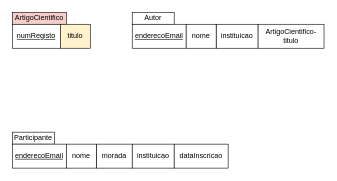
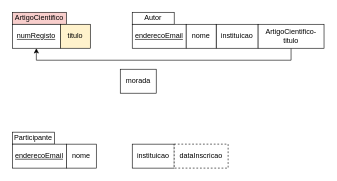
+ <mxCell id="7" style="edgeStyle=orthogonalEdgeStyle;rounded=0;orthogonalLoop=1;jettySize=auto;html=1;entryX=0.5;entryY=1;entryDx=0;entryDy=0;" edge="1" parent="1" source="8" target="3"><mxGeometry relative="1" as="geometry"><Array as="points"><mxPoint x="485" y="100" /><mxPoint x="60" y="100" /></Array></mxGeometry></mxCell>
- <mxCell id="13" value="morada" style="rounded=0;whiteSpace=wrap;html=1;" vertex="1" parent="1"><mxGeometry x="160" y="240" width="60" height="40" as="geometry" /></mxCell>
+ <mxCell id="13" value="morada" style="rounded=0;whiteSpace=wrap;html=1;" vertex="1" parent="1"><mxGeometry x="200" y="115" width="60" height="40" as="geometry" /></mxCell>
- <mxCell id="15" value="dataInscricao" style="rounded=0;whiteSpace=wrap;html=1;" vertex="1" parent="1"><mxGeometry x="290" y="240" width="90" height="40" as="geometry" /></mxCell>
+ <mxCell id="15" value="dataInscricao" style="rounded=0;whiteSpace=wrap;html=1;dashed=1;" vertex="1" parent="1"><mxGeometry x="290" y="240" width="90" height="40" as="geometry" /></mxCell>
